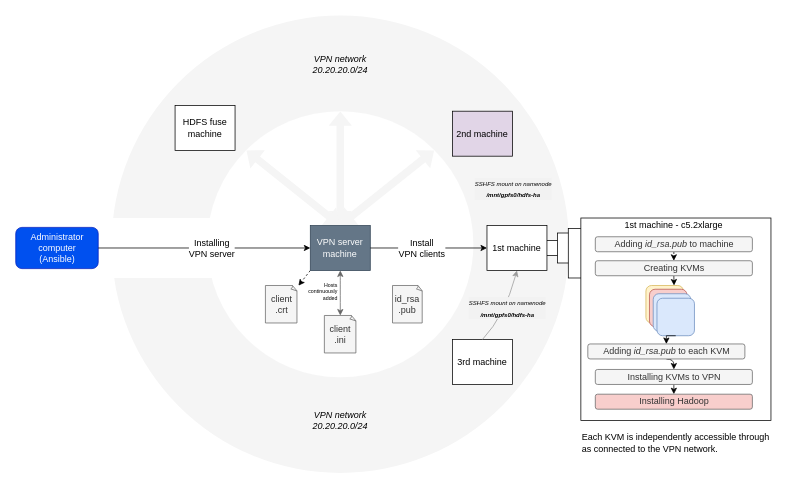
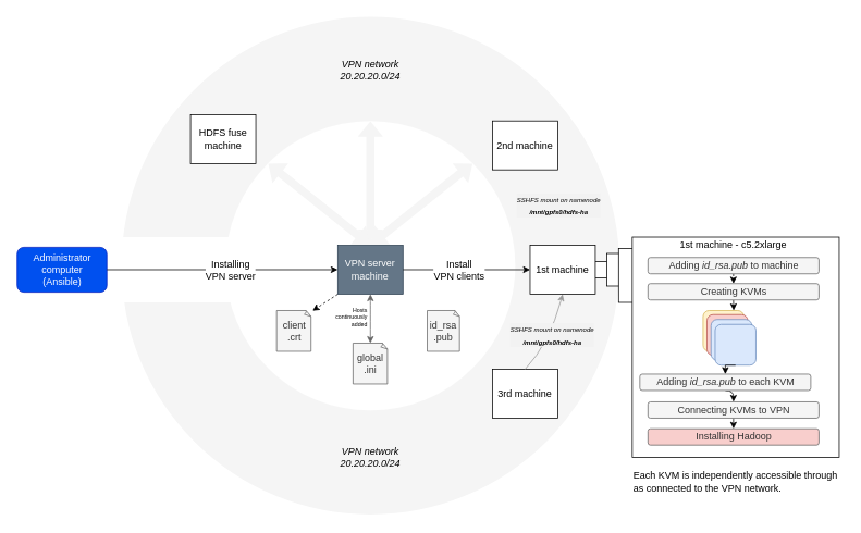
- <mxCell id="12" value="2nd machine" style="rounded=0;whiteSpace=wrap;html=1;fillColor=#e1d5e7;" parent="1" vertex="1"><mxGeometry x="603" y="147.54" width="80" height="60" as="geometry" /></mxCell>
+ <mxCell id="12" value="2nd machine" style="rounded=0;whiteSpace=wrap;html=1;" parent="1" vertex="1"><mxGeometry x="603" y="147.54" width="80" height="60" as="geometry" /></mxCell>
- <mxCell id="6" value="client&lt;br&gt;.crt" style="whiteSpace=wrap;html=1;shape=mxgraph.basic.document;align=center;shadow=0;fillColor=#f5f5f5;strokeColor=#666666;fontColor=#333333;" parent="1" vertex="1"><mxGeometry x="353.5" y="380" width="42.5" height="50" as="geometry" /></mxCell>
+ <mxCell id="6" value="client&lt;br&gt;.crt" style="whiteSpace=wrap;html=1;shape=mxgraph.basic.document;align=center;shadow=0;fillColor=#f5f5f5;strokeColor=#666666;fontColor=#333333;" parent="1" vertex="1"><mxGeometry x="338.5" y="380" width="42.5" height="50" as="geometry" /></mxCell>
- <mxCell id="8" value="client&lt;br&gt;.ini" style="whiteSpace=wrap;html=1;shape=mxgraph.basic.document;align=center;shadow=0;fillColor=#f5f5f5;strokeColor=#666666;fontColor=#333333;" parent="1" vertex="1"><mxGeometry x="432.12" y="420" width="42.5" height="50" as="geometry" /></mxCell>
+ <mxCell id="8" value="global&lt;br&gt;.ini" style="whiteSpace=wrap;html=1;shape=mxgraph.basic.document;align=center;shadow=0;fillColor=#f5f5f5;strokeColor=#666666;fontColor=#333333;" parent="1" vertex="1"><mxGeometry x="432.12" y="420" width="42.5" height="50" as="geometry" /></mxCell>
- <mxCell id="22" value="Installing KVMs to VPN" style="rounded=1;whiteSpace=wrap;html=1;shadow=0;fillColor=#f5f5f5;strokeColor=#666666;fontColor=#333333;" parent="1" vertex="1"><mxGeometry x="793.5" y="492" width="209.5" height="20" as="geometry" /></mxCell>
+ <mxCell id="22" value="Connecting KVMs to VPN" style="rounded=1;whiteSpace=wrap;html=1;shadow=0;fillColor=#f5f5f5;strokeColor=#666666;fontColor=#333333;" parent="1" vertex="1"><mxGeometry x="793.5" y="492" width="209.5" height="20" as="geometry" /></mxCell>
